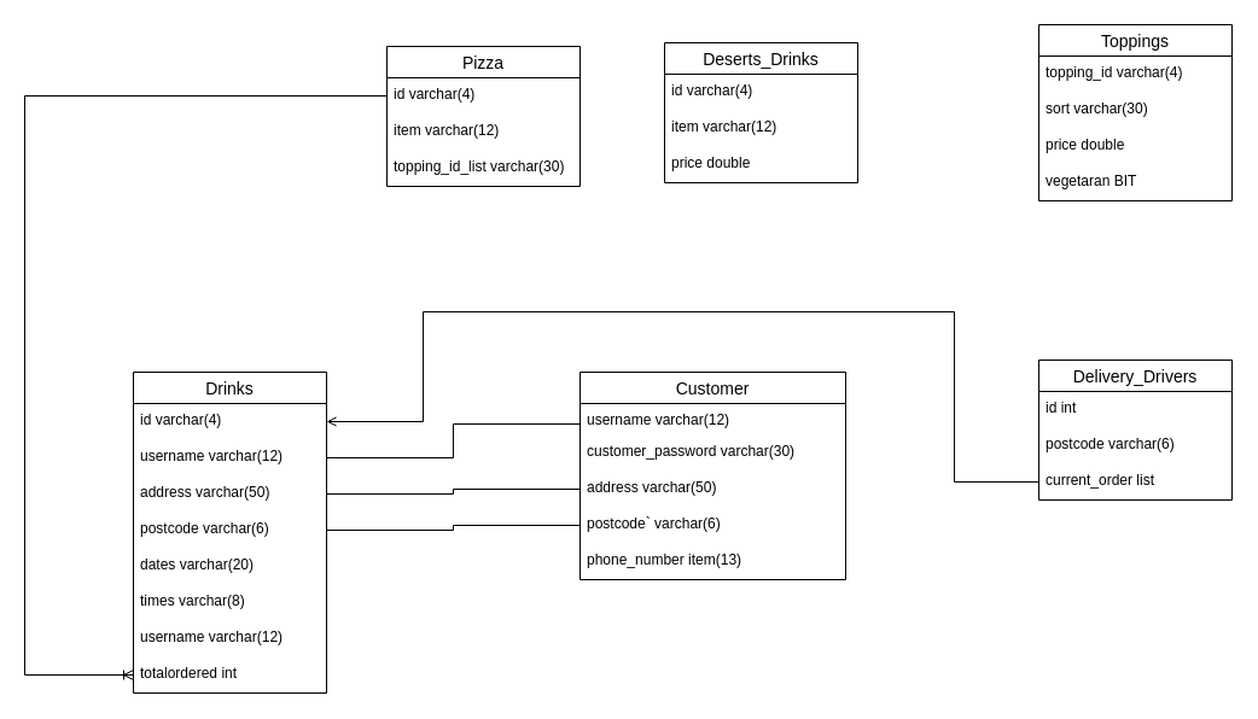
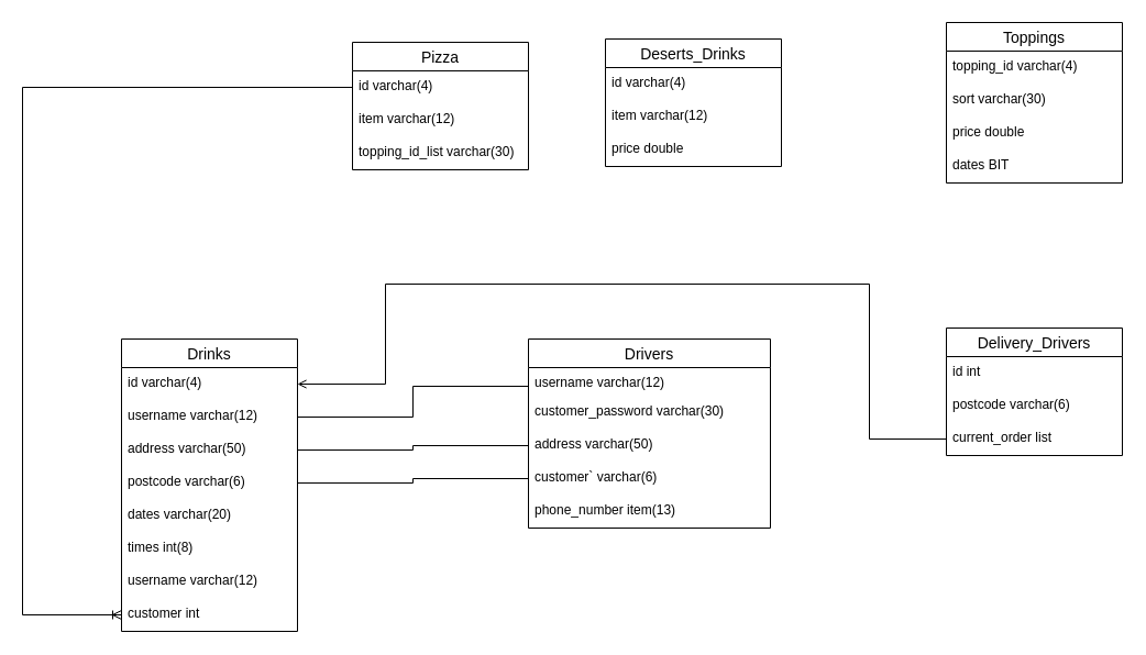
- <mxCell id="17" value="vegetaran BIT" style="text;strokeColor=none;fillColor=none;spacingLeft=4;spacingRight=4;overflow=hidden;rotatable=0;points=[[0,0.5],[1,0.5]];portConstraint=eastwest;fontSize=12;" vertex="1" parent="13"><mxGeometry y="116" width="160" height="30" as="geometry" /></mxCell>
+ <mxCell id="17" value="dates BIT" style="text;strokeColor=none;fillColor=none;spacingLeft=4;spacingRight=4;overflow=hidden;rotatable=0;points=[[0,0.5],[1,0.5]];portConstraint=eastwest;fontSize=12;" vertex="1" parent="13"><mxGeometry y="116" width="160" height="30" as="geometry" /></mxCell>
- <mxCell id="7" value="Customer" style="swimlane;fontStyle=0;childLayout=stackLayout;horizontal=1;startSize=26;horizontalStack=0;resizeParent=1;resizeParentMax=0;resizeLast=0;collapsible=1;marginBottom=0;align=center;fontSize=14;" vertex="1" parent="1"><mxGeometry x="480" y="308" width="220" height="172" as="geometry" /></mxCell>
+ <mxCell id="7" value="Drivers" style="swimlane;fontStyle=0;childLayout=stackLayout;horizontal=1;startSize=26;horizontalStack=0;resizeParent=1;resizeParentMax=0;resizeLast=0;collapsible=1;marginBottom=0;align=center;fontSize=14;" vertex="1" parent="1"><mxGeometry x="480" y="308" width="220" height="172" as="geometry" /></mxCell>
- <mxCell id="11" value="postcode` varchar(6)" style="text;strokeColor=none;fillColor=none;spacingLeft=4;spacingRight=4;overflow=hidden;rotatable=0;points=[[0,0.5],[1,0.5]];portConstraint=eastwest;fontSize=12;" vertex="1" parent="7"><mxGeometry y="112" width="220" height="30" as="geometry" /></mxCell>
+ <mxCell id="11" value="customer` varchar(6)" style="text;strokeColor=none;fillColor=none;spacingLeft=4;spacingRight=4;overflow=hidden;rotatable=0;points=[[0,0.5],[1,0.5]];portConstraint=eastwest;fontSize=12;" vertex="1" parent="7"><mxGeometry y="112" width="220" height="30" as="geometry" /></mxCell>
- <mxCell id="32" value="times varchar(8)" style="text;strokeColor=none;fillColor=none;spacingLeft=4;spacingRight=4;overflow=hidden;rotatable=0;points=[[0,0.5],[1,0.5]];portConstraint=eastwest;fontSize=12;" vertex="1" parent="26"><mxGeometry y="176" width="160" height="30" as="geometry" /></mxCell>
+ <mxCell id="32" value="times int(8)" style="text;strokeColor=none;fillColor=none;spacingLeft=4;spacingRight=4;overflow=hidden;rotatable=0;points=[[0,0.5],[1,0.5]];portConstraint=eastwest;fontSize=12;" vertex="1" parent="26"><mxGeometry y="176" width="160" height="30" as="geometry" /></mxCell>
- <mxCell id="34" value="totalordered int" style="text;strokeColor=none;fillColor=none;spacingLeft=4;spacingRight=4;overflow=hidden;rotatable=0;points=[[0,0.5],[1,0.5]];portConstraint=eastwest;fontSize=12;" vertex="1" parent="26"><mxGeometry y="236" width="160" height="30" as="geometry" /></mxCell>
+ <mxCell id="34" value="customer int" style="text;strokeColor=none;fillColor=none;spacingLeft=4;spacingRight=4;overflow=hidden;rotatable=0;points=[[0,0.5],[1,0.5]];portConstraint=eastwest;fontSize=12;" vertex="1" parent="26"><mxGeometry y="236" width="160" height="30" as="geometry" /></mxCell>
